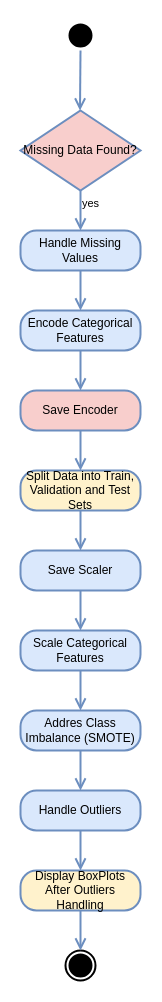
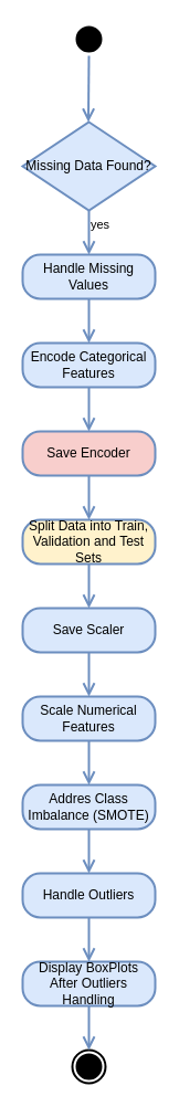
- <mxCell id="6" value="Missing Data Found?" style="rhombus;whiteSpace=wrap;html=1;fillColor=#f8cecc;strokeColor=#6c8ebf;strokeWidth=2;" vertex="1" parent="1"><mxGeometry x="20" y="110" width="120" height="80" as="geometry" /></mxCell>
+ <mxCell id="6" value="Missing Data Found?" style="rhombus;whiteSpace=wrap;html=1;fillColor=#dae8fc;strokeColor=#6c8ebf;strokeWidth=2;" vertex="1" parent="1"><mxGeometry x="20" y="110" width="120" height="80" as="geometry" /></mxCell>
- <mxCell id="14" value="Scale Categorical Features" style="rounded=1;whiteSpace=wrap;html=1;arcSize=40;fillColor=#dae8fc;strokeColor=#6c8ebf;strokeWidth=2;" vertex="1" parent="1"><mxGeometry x="20" y="630" width="120" height="40" as="geometry" /></mxCell>
+ <mxCell id="14" value="Scale Numerical Features" style="rounded=1;whiteSpace=wrap;html=1;arcSize=40;fillColor=#dae8fc;strokeColor=#6c8ebf;strokeWidth=2;" vertex="1" parent="1"><mxGeometry x="20" y="630" width="120" height="40" as="geometry" /></mxCell>
- <mxCell id="19" value="Display BoxPlots After Outliers Handling" style="rounded=1;whiteSpace=wrap;html=1;arcSize=40;fillColor=#fff2cc;strokeColor=#6c8ebf;strokeWidth=2;" vertex="1" parent="1"><mxGeometry x="20" y="870" width="120" height="40" as="geometry" /></mxCell>
+ <mxCell id="19" value="Display BoxPlots After Outliers Handling" style="rounded=1;whiteSpace=wrap;html=1;arcSize=40;fillColor=#dae8fc;strokeColor=#6c8ebf;strokeWidth=2;" vertex="1" parent="1"><mxGeometry x="20" y="870" width="120" height="40" as="geometry" /></mxCell>
